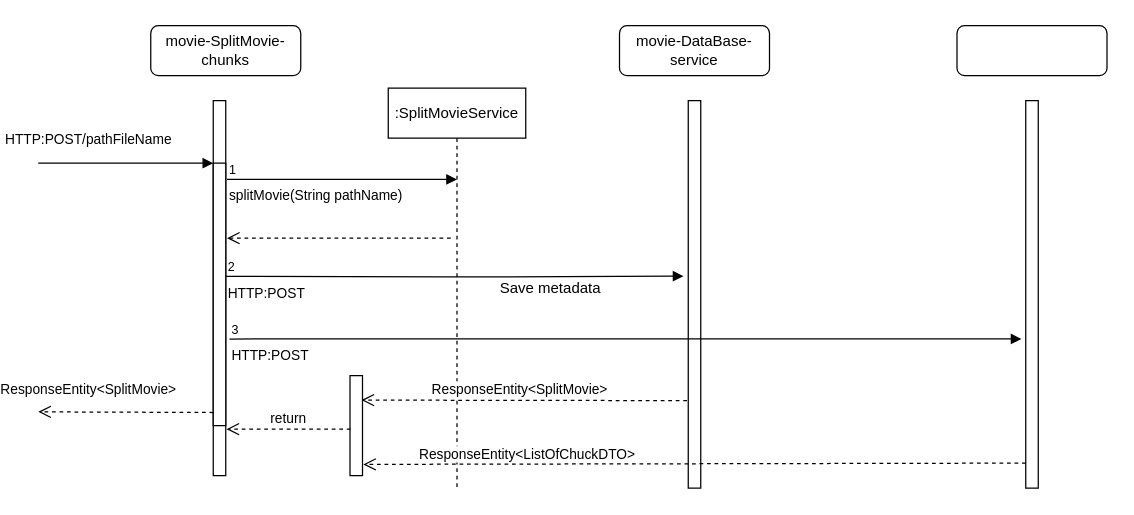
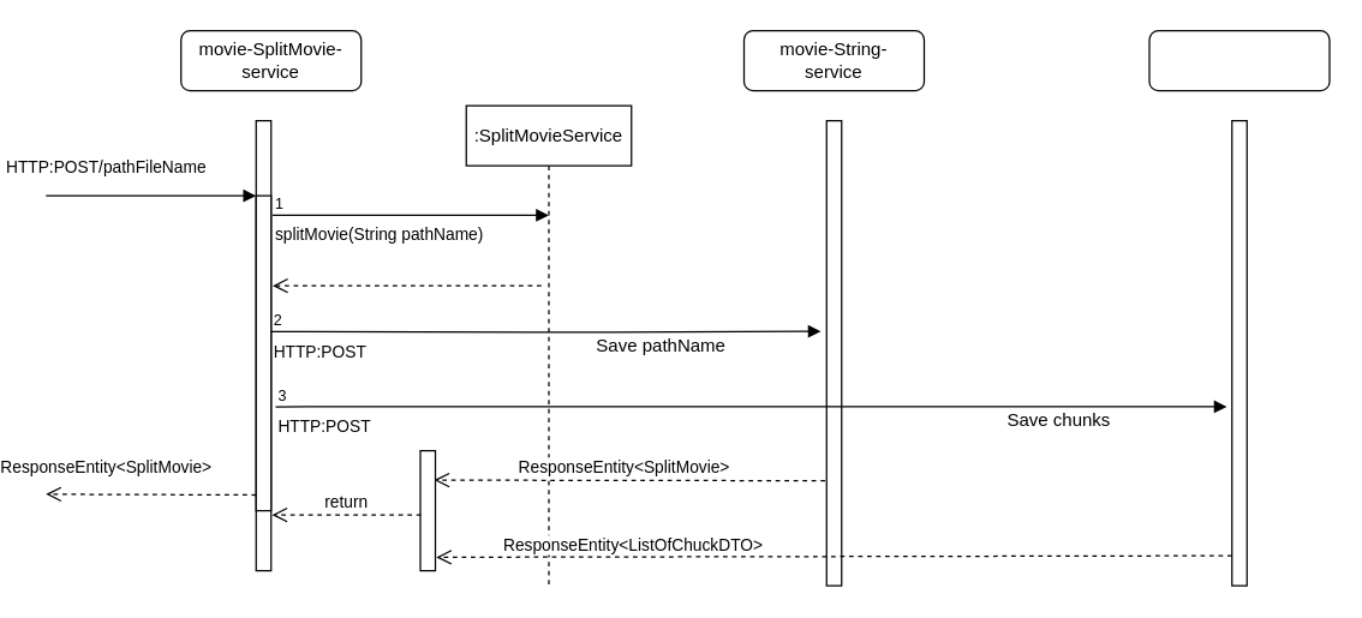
- <mxCell id="4" value="movie-SplitMovie-chunks" style="text;html=1;strokeColor=none;fillColor=none;align=center;verticalAlign=middle;whiteSpace=wrap;rounded=0;" vertex="1" parent="1"><mxGeometry x="115" y="30" width="110" height="20" as="geometry" /></mxCell>
+ <mxCell id="4" value="movie-SplitMovie-service" style="text;html=1;strokeColor=none;fillColor=none;align=center;verticalAlign=middle;whiteSpace=wrap;rounded=0;" vertex="1" parent="1"><mxGeometry x="115" y="30" width="110" height="20" as="geometry" /></mxCell>
- <mxCell id="17" value="movie-DataBase-service" style="text;html=1;strokeColor=none;fillColor=none;align=center;verticalAlign=middle;whiteSpace=wrap;rounded=0;" vertex="1" parent="1"><mxGeometry x="490" y="30" width="110" height="20" as="geometry" /></mxCell>
+ <mxCell id="17" value="movie-String-service" style="text;html=1;strokeColor=none;fillColor=none;align=center;verticalAlign=middle;whiteSpace=wrap;rounded=0;" vertex="1" parent="1"><mxGeometry x="490" y="30" width="110" height="20" as="geometry" /></mxCell>
- <mxCell id="22" value="Save metadata" style="text;html=1;strokeColor=none;fillColor=none;align=center;verticalAlign=middle;whiteSpace=wrap;rounded=0;" vertex="1" parent="1"><mxGeometry x="375" y="220" width="110" height="20" as="geometry" /></mxCell>
+ <mxCell id="22" value="Save pathName" style="text;html=1;strokeColor=none;fillColor=none;align=center;verticalAlign=middle;whiteSpace=wrap;rounded=0;" vertex="1" parent="1"><mxGeometry x="375" y="220" width="110" height="20" as="geometry" /></mxCell>
+ <mxCell id="26" value="Save chunks" style="text;html=1;strokeColor=none;fillColor=none;align=center;verticalAlign=middle;whiteSpace=wrap;rounded=0;" vertex="1" parent="1"><mxGeometry x="640" y="270" width="110" height="20" as="geometry" /></mxCell>
